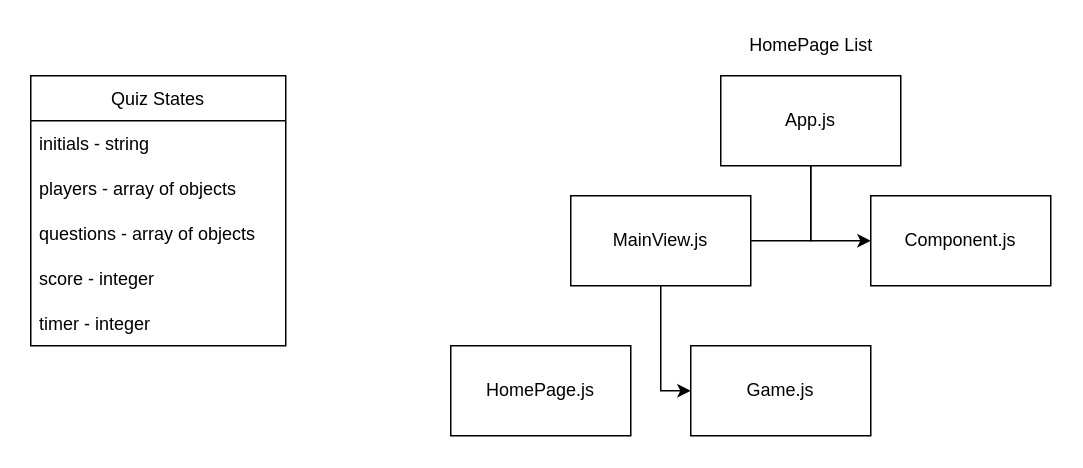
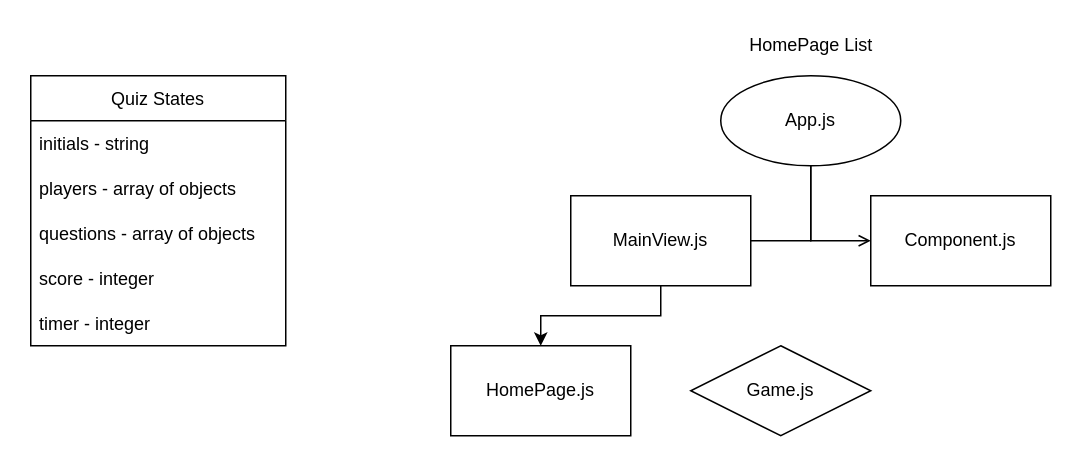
- <mxCell id="10" value="App.js" style="rounded=0;whiteSpace=wrap;html=1;" vertex="1" parent="1"><mxGeometry x="480" y="50" width="120" height="60" as="geometry" /></mxCell>
+ <mxCell id="10" value="App.js" style="ellipse;whiteSpace=wrap;html=1;" vertex="1" parent="1"><mxGeometry x="480" y="50" width="120" height="60" as="geometry" /></mxCell>
- <mxCell id="9" style="edgeStyle=orthogonalEdgeStyle;rounded=0;orthogonalLoop=1;jettySize=auto;html=1;exitX=0.5;exitY=1;exitDx=0;exitDy=0;entryX=0;entryY=0.5;entryDx=0;entryDy=0;" edge="1" parent="1" source="10" target="13"><mxGeometry relative="1" as="geometry" /></mxCell>
+ <mxCell id="9" style="edgeStyle=orthogonalEdgeStyle;rounded=0;orthogonalLoop=1;jettySize=auto;html=1;exitX=0.5;exitY=1;exitDx=0;exitDy=0;entryX=0;entryY=0.5;entryDx=0;entryDy=0;endArrow=open;" edge="1" parent="1" source="10" target="13"><mxGeometry relative="1" as="geometry" /></mxCell>
- <mxCell id="11" style="edgeStyle=orthogonalEdgeStyle;rounded=0;orthogonalLoop=1;jettySize=auto;html=1;exitX=0.5;exitY=1;exitDx=0;exitDy=0;entryX=0;entryY=0.5;entryDx=0;entryDy=0;" edge="1" parent="1" source="12" target="15"><mxGeometry relative="1" as="geometry" /></mxCell>
+ <mxCell id="11" style="edgeStyle=orthogonalEdgeStyle;rounded=0;orthogonalLoop=1;jettySize=auto;html=1;exitX=0.5;exitY=1;exitDx=0;exitDy=0;" edge="1" parent="1" source="12" target="14"><mxGeometry relative="1" as="geometry" /></mxCell>
- <mxCell id="15" value="Game.js" style="rounded=0;whiteSpace=wrap;html=1;" vertex="1" parent="1"><mxGeometry x="460" y="230" width="120" height="60" as="geometry" /></mxCell>
+ <mxCell id="15" value="Game.js" style="rhombus;whiteSpace=wrap;html=1;" vertex="1" parent="1"><mxGeometry x="460" y="230" width="120" height="60" as="geometry" /></mxCell>
